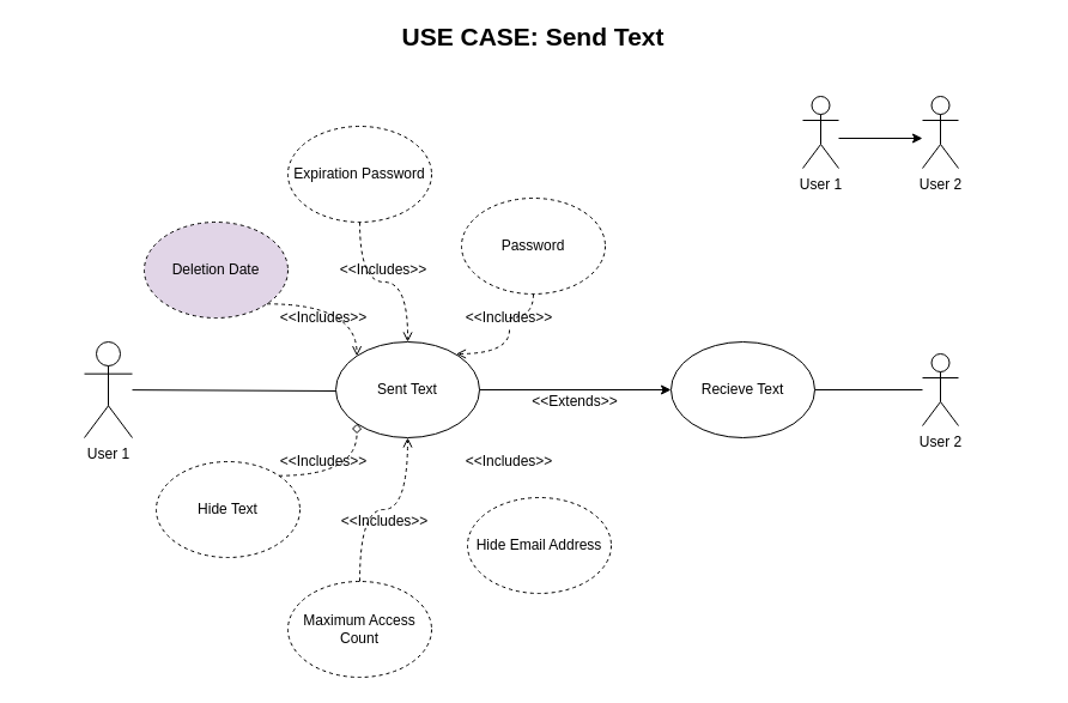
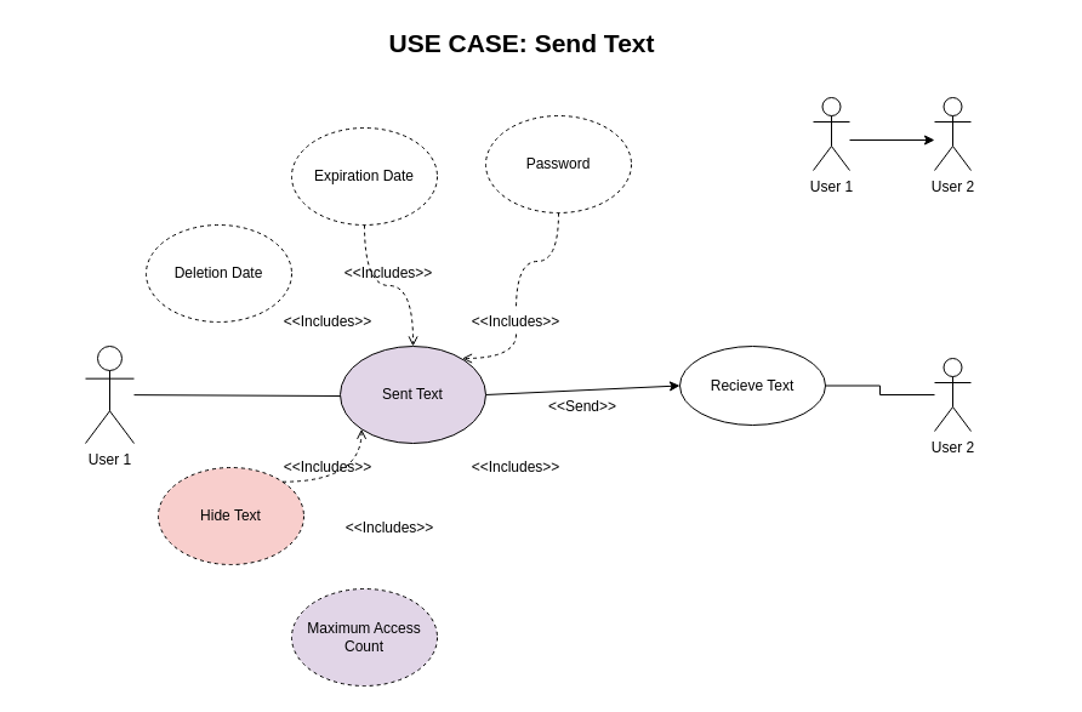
- <mxCell id="31" value="&lt;b&gt;&lt;font style=&quot;font-size: 21px&quot;&gt;USE CASE: Send Text&lt;br&gt;&lt;/font&gt;&lt;/b&gt;" style="text;html=1;strokeColor=none;fillColor=none;align=center;verticalAlign=middle;whiteSpace=wrap;rounded=0;" parent="1" vertex="1"><mxGeometry x="20" y="20" width="850" height="20" as="geometry" /></mxCell>
+ <mxCell id="31" value="&lt;b&gt;&lt;font style=&quot;font-size: 21px&quot;&gt;USE CASE: Send Text&lt;br&gt;&lt;/font&gt;&lt;/b&gt;" style="text;html=1;strokeColor=none;fillColor=none;align=center;verticalAlign=middle;whiteSpace=wrap;rounded=0;" parent="1" vertex="1"><mxGeometry x="5" y="25" width="850" height="20" as="geometry" /></mxCell>
- <mxCell id="14" value="Expiration Password" style="ellipse;whiteSpace=wrap;html=1;dashed=1;" parent="1" vertex="1"><mxGeometry x="240" y="105" width="120" height="80" as="geometry" /></mxCell>
+ <mxCell id="14" value="Expiration Date" style="ellipse;whiteSpace=wrap;html=1;dashed=1;" parent="1" vertex="1"><mxGeometry x="240" y="105" width="120" height="80" as="geometry" /></mxCell>
- <mxCell id="24" value="Password" style="ellipse;whiteSpace=wrap;html=1;dashed=1;" parent="1" vertex="1"><mxGeometry x="385" y="165" width="120" height="80" as="geometry" /></mxCell>
+ <mxCell id="24" value="Password" style="ellipse;whiteSpace=wrap;html=1;dashed=1;" parent="1" vertex="1"><mxGeometry x="400" y="95" width="120" height="80" as="geometry" /></mxCell>
- <mxCell id="11" value="Deletion Date" style="ellipse;whiteSpace=wrap;html=1;dashed=1;fillColor=#e1d5e7;" parent="1" vertex="1"><mxGeometry x="120" y="185" width="120" height="80" as="geometry" /></mxCell>
+ <mxCell id="11" value="Deletion Date" style="ellipse;whiteSpace=wrap;html=1;dashed=1;" parent="1" vertex="1"><mxGeometry x="120" y="185" width="120" height="80" as="geometry" /></mxCell>
- <mxCell id="12" style="edgeStyle=orthogonalEdgeStyle;rounded=1;orthogonalLoop=1;jettySize=auto;html=1;dashed=1;strokeWidth=1;endFill=0;endArrow=open;curved=1;exitX=1;exitY=1;exitDx=0;exitDy=0;entryX=0;entryY=0;entryDx=0;entryDy=0;" parent="1" source="11" target="6" edge="1"><mxGeometry relative="1" as="geometry"><mxPoint x="300" y="275" as="sourcePoint" /><mxPoint x="300" y="235" as="targetPoint" /></mxGeometry></mxCell>
- <mxCell id="6" value="Sent Text" style="ellipse;whiteSpace=wrap;html=1;" parent="1" vertex="1"><mxGeometry x="280" y="285" width="120" height="80" as="geometry" /></mxCell>
+ <mxCell id="6" value="Sent Text" style="ellipse;whiteSpace=wrap;html=1;fillColor=#e1d5e7;" parent="1" vertex="1"><mxGeometry x="280" y="285" width="120" height="80" as="geometry" /></mxCell>
- <mxCell id="18" value="Recieve Text" style="ellipse;whiteSpace=wrap;html=1;" parent="1" vertex="1"><mxGeometry x="560" y="285" width="120" height="80" as="geometry" /></mxCell>
+ <mxCell id="18" value="Recieve Text" style="ellipse;whiteSpace=wrap;html=1;" parent="1" vertex="1"><mxGeometry x="560" y="285" width="120" height="65" as="geometry" /></mxCell>
- <mxCell id="30" value="&amp;lt;&amp;lt;Extends&amp;gt;&amp;gt;" style="text;html=1;strokeColor=none;fillColor=none;align=center;verticalAlign=middle;whiteSpace=wrap;rounded=0;" parent="1" vertex="1"><mxGeometry x="440" y="325" width="80" height="20" as="geometry" /></mxCell>
+ <mxCell id="30" value="&amp;lt;&amp;lt;Send&amp;gt;&amp;gt;" style="text;html=1;strokeColor=none;fillColor=none;align=center;verticalAlign=middle;whiteSpace=wrap;rounded=0;" parent="1" vertex="1"><mxGeometry x="440" y="325" width="80" height="20" as="geometry" /></mxCell>
- <mxCell id="13" style="edgeStyle=orthogonalEdgeStyle;rounded=1;orthogonalLoop=1;jettySize=auto;html=1;entryX=0;entryY=1;entryDx=0;entryDy=0;dashed=1;strokeWidth=1;endFill=0;endArrow=diamond;curved=1;exitX=1;exitY=0;exitDx=0;exitDy=0;" parent="1" source="8" target="6" edge="1"><mxGeometry relative="1" as="geometry"><mxPoint x="310" y="515" as="sourcePoint" /><mxPoint x="450" y="425" as="targetPoint" /></mxGeometry></mxCell>
+ <mxCell id="13" style="edgeStyle=orthogonalEdgeStyle;rounded=1;orthogonalLoop=1;jettySize=auto;html=1;entryX=0;entryY=1;entryDx=0;entryDy=0;dashed=1;strokeWidth=1;endFill=0;endArrow=open;curved=1;exitX=1;exitY=0;exitDx=0;exitDy=0;" parent="1" source="8" target="6" edge="1"><mxGeometry relative="1" as="geometry"><mxPoint x="310" y="515" as="sourcePoint" /><mxPoint x="450" y="425" as="targetPoint" /></mxGeometry></mxCell>
- <mxCell id="8" value="Hide Text" style="ellipse;whiteSpace=wrap;html=1;dashed=1;" parent="1" vertex="1"><mxGeometry x="130" y="385" width="120" height="80" as="geometry" /></mxCell>
+ <mxCell id="8" value="Hide Text" style="ellipse;whiteSpace=wrap;html=1;dashed=1;fillColor=#f8cecc;" parent="1" vertex="1"><mxGeometry x="130" y="385" width="120" height="80" as="geometry" /></mxCell>
- <mxCell id="16" style="edgeStyle=orthogonalEdgeStyle;rounded=1;orthogonalLoop=1;jettySize=auto;html=1;entryX=0.5;entryY=1;entryDx=0;entryDy=0;dashed=1;strokeWidth=1;endFill=0;endArrow=open;curved=1;exitX=0.5;exitY=0;exitDx=0;exitDy=0;" parent="1" source="15" target="6" edge="1"><mxGeometry relative="1" as="geometry"><mxPoint x="307.416" y="458.436" as="sourcePoint" /><mxPoint x="372.564" y="415.004" as="targetPoint" /></mxGeometry></mxCell>
- <mxCell id="25" value="Hide Email Address" style="ellipse;whiteSpace=wrap;html=1;dashed=1;" parent="1" vertex="1"><mxGeometry x="390" y="415" width="120" height="80" as="geometry" /></mxCell>
- <mxCell id="15" value="Maximum Access Count" style="ellipse;whiteSpace=wrap;html=1;dashed=1;" parent="1" vertex="1"><mxGeometry x="240" y="485" width="120" height="80" as="geometry" /></mxCell>
+ <mxCell id="15" value="Maximum Access Count" style="ellipse;whiteSpace=wrap;html=1;dashed=1;fillColor=#e1d5e7;" parent="1" vertex="1"><mxGeometry x="240" y="485" width="120" height="80" as="geometry" /></mxCell>
